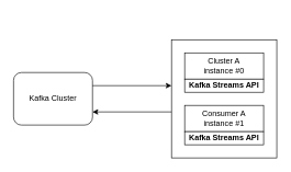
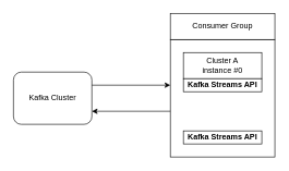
+ <mxCell id="8" value="Consumer Group" style="rounded=0;whiteSpace=wrap;html=1;" vertex="1" parent="1"><mxGeometry x="260" y="20" width="160" height="40" as="geometry" /></mxCell>
- <mxCell id="6" value="Consumer A&lt;br&gt;instance #1" style="rounded=0;whiteSpace=wrap;html=1;" vertex="1" parent="1"><mxGeometry x="280" y="160" width="120" height="40" as="geometry" /></mxCell>
